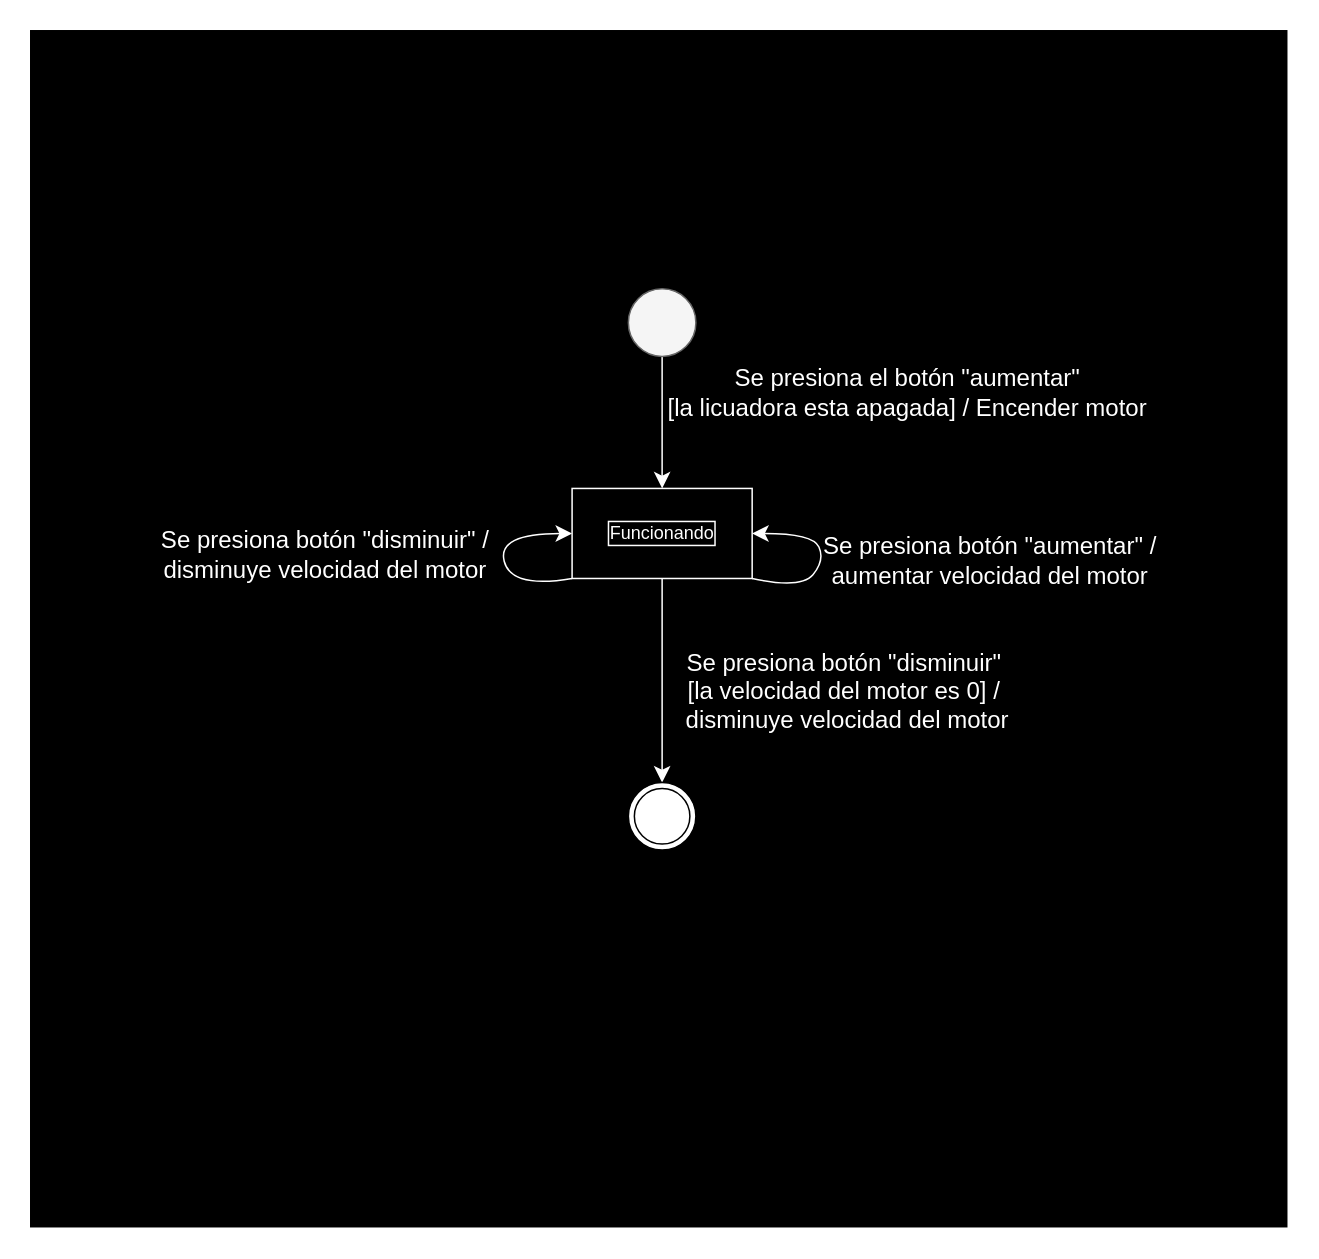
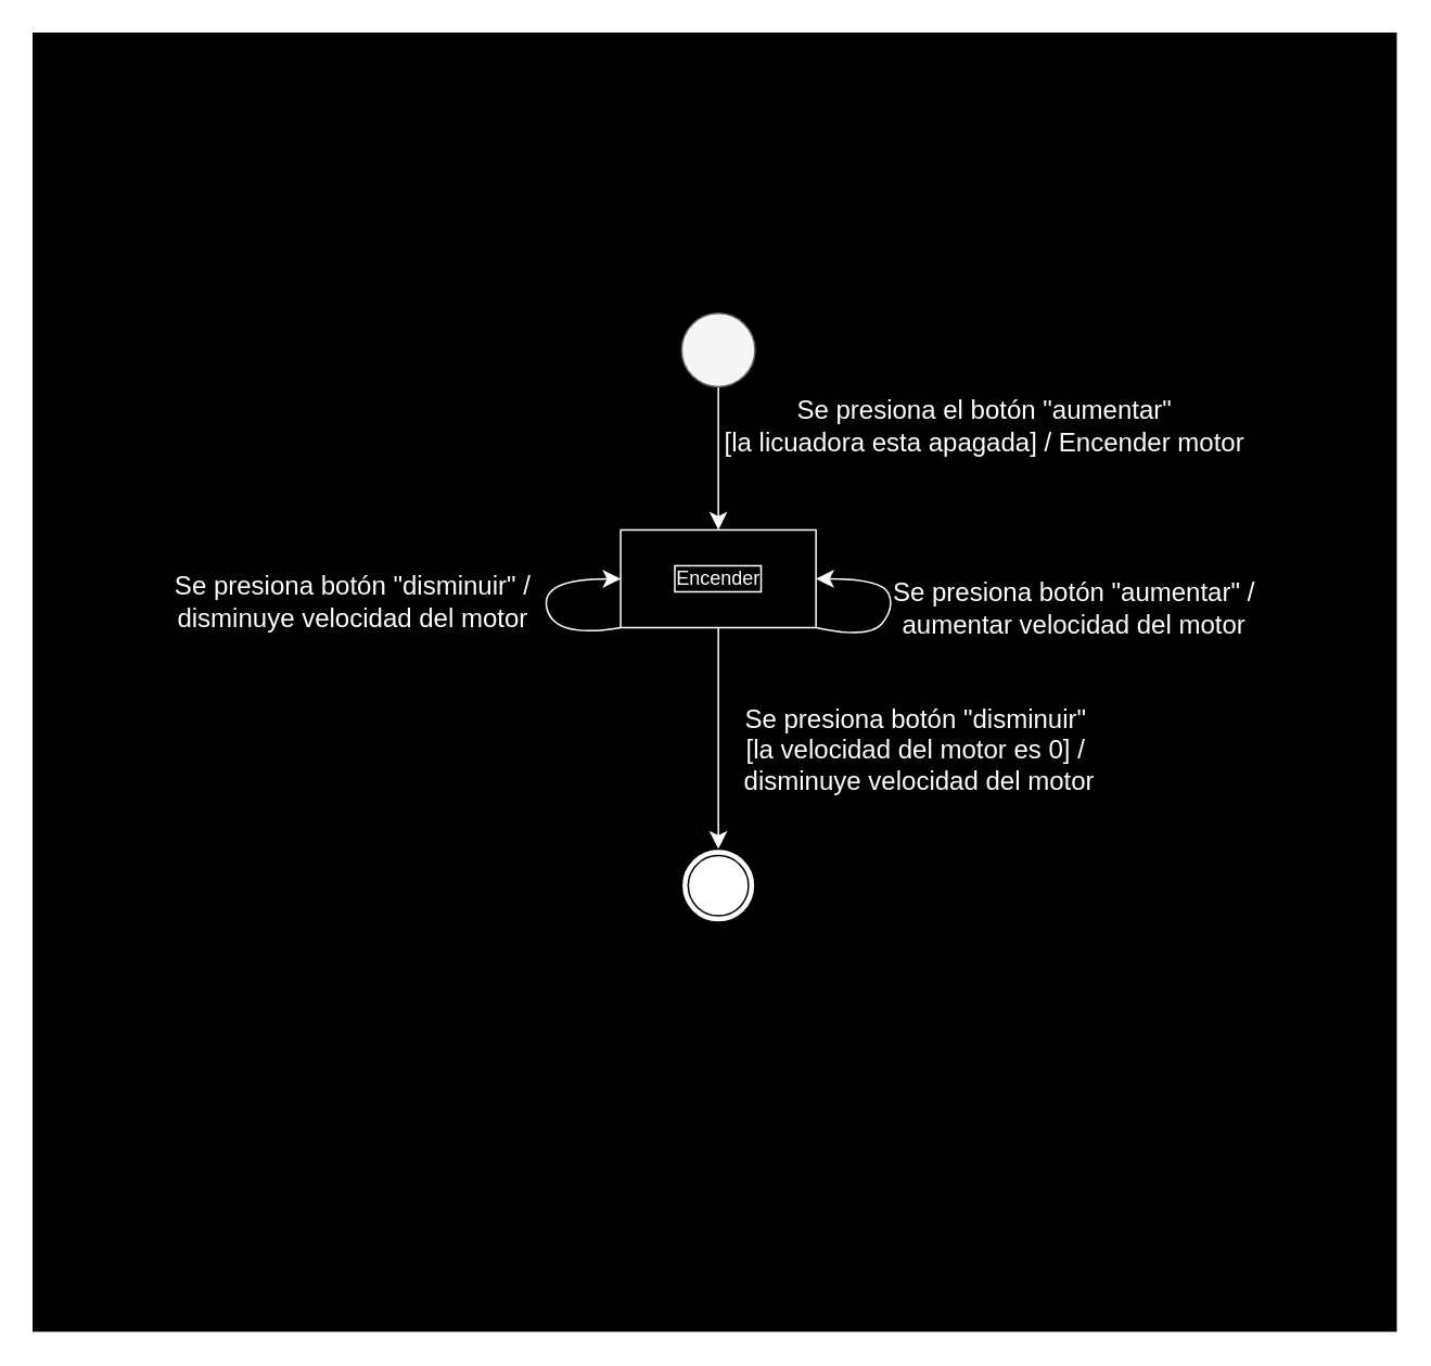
- <mxCell id="6" value="Funcionando" style="rounded=0;whiteSpace=wrap;html=1;fontColor=#FFFFFF;labelBorderColor=#FFFFFF;strokeColor=#FFFFFF;fillColor=#000000;" vertex="1" parent="1"><mxGeometry x="380.75" y="325" width="120" height="60" as="geometry" /></mxCell>
+ <mxCell id="6" value="Encender" style="rounded=0;whiteSpace=wrap;html=1;fontColor=#FFFFFF;labelBorderColor=#FFFFFF;strokeColor=#FFFFFF;fillColor=#000000;" vertex="1" parent="1"><mxGeometry x="380.75" y="325" width="120" height="60" as="geometry" /></mxCell>
